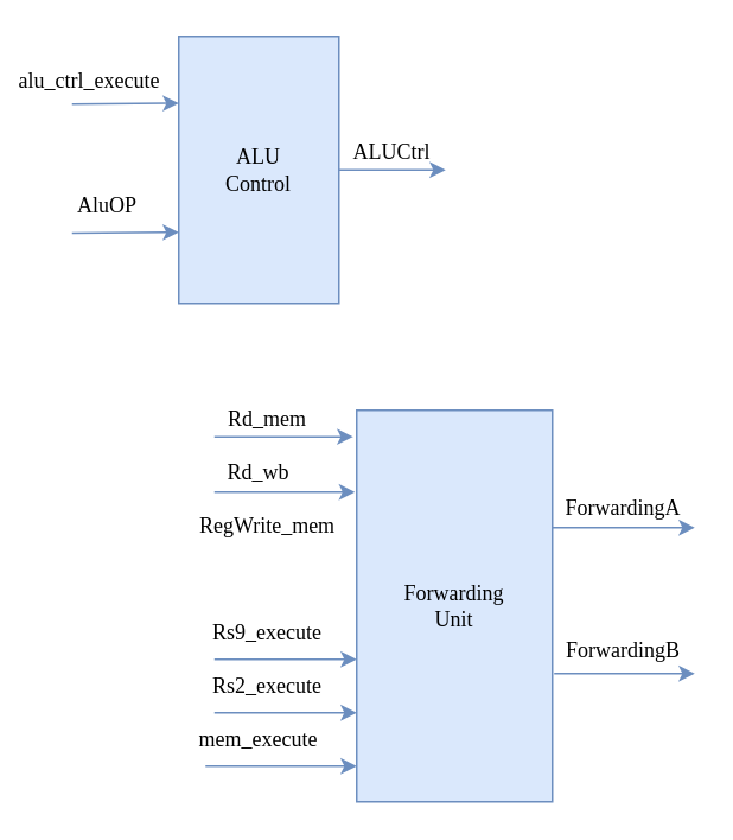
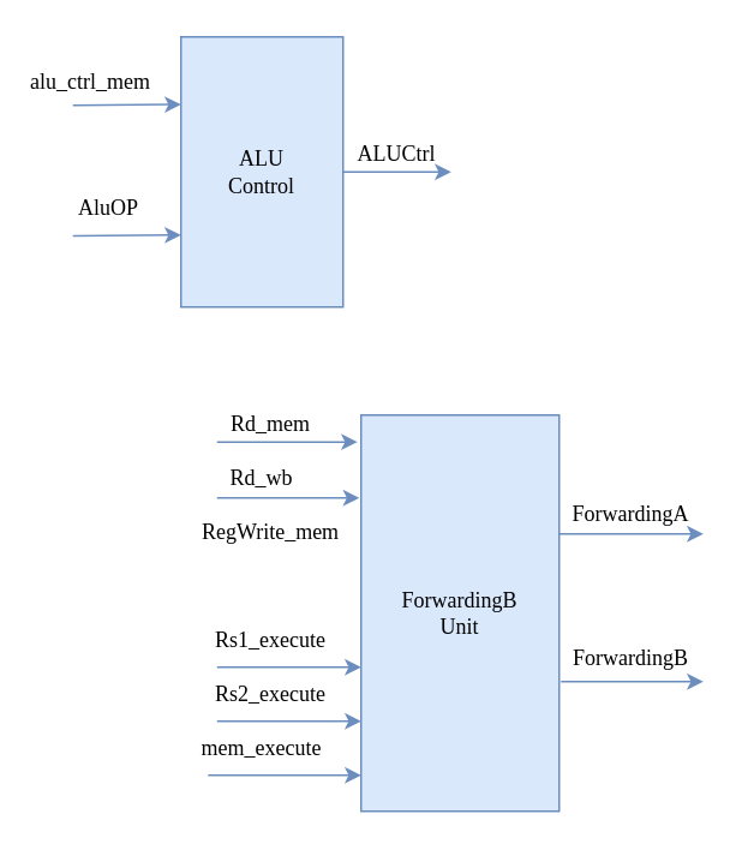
- <mxCell id="6" value="&lt;font face=&quot;modern computer&quot;&gt;alu_ctrl_execute&lt;/font&gt;" style="text;html=1;strokeColor=none;fillColor=none;align=center;verticalAlign=middle;whiteSpace=wrap;rounded=0;" vertex="1" parent="1"><mxGeometry x="20" y="30" width="60" height="30" as="geometry" /></mxCell>
+ <mxCell id="6" value="&lt;font face=&quot;modern computer&quot;&gt;alu_ctrl_mem&lt;/font&gt;" style="text;html=1;strokeColor=none;fillColor=none;align=center;verticalAlign=middle;whiteSpace=wrap;rounded=0;" vertex="1" parent="1"><mxGeometry x="20" y="30" width="60" height="30" as="geometry" /></mxCell>
- <mxCell id="9" value="&lt;font face=&quot;modern computer&quot;&gt;Forwarding&lt;br&gt;Unit&lt;/font&gt;" style="rounded=0;whiteSpace=wrap;html=1;strokeColor=#6c8ebf;direction=south;fillColor=#dae8fc;" vertex="1" parent="1"><mxGeometry x="200" y="230" width="110" height="220" as="geometry" /></mxCell>
+ <mxCell id="9" value="&lt;font face=&quot;modern computer&quot;&gt;ForwardingB&lt;br&gt;Unit&lt;/font&gt;" style="rounded=0;whiteSpace=wrap;html=1;strokeColor=#6c8ebf;direction=south;fillColor=#dae8fc;" vertex="1" parent="1"><mxGeometry x="200" y="230" width="110" height="220" as="geometry" /></mxCell>
- <mxCell id="21" value="&lt;font face=&quot;modern computer&quot;&gt;Rs9_execute&lt;/font&gt;" style="text;html=1;strokeColor=none;fillColor=none;align=center;verticalAlign=middle;whiteSpace=wrap;rounded=0;" vertex="1" parent="1"><mxGeometry x="120" y="340" width="60" height="30" as="geometry" /></mxCell>
+ <mxCell id="21" value="&lt;font face=&quot;modern computer&quot;&gt;Rs1_execute&lt;/font&gt;" style="text;html=1;strokeColor=none;fillColor=none;align=center;verticalAlign=middle;whiteSpace=wrap;rounded=0;" vertex="1" parent="1"><mxGeometry x="120" y="340" width="60" height="30" as="geometry" /></mxCell>
